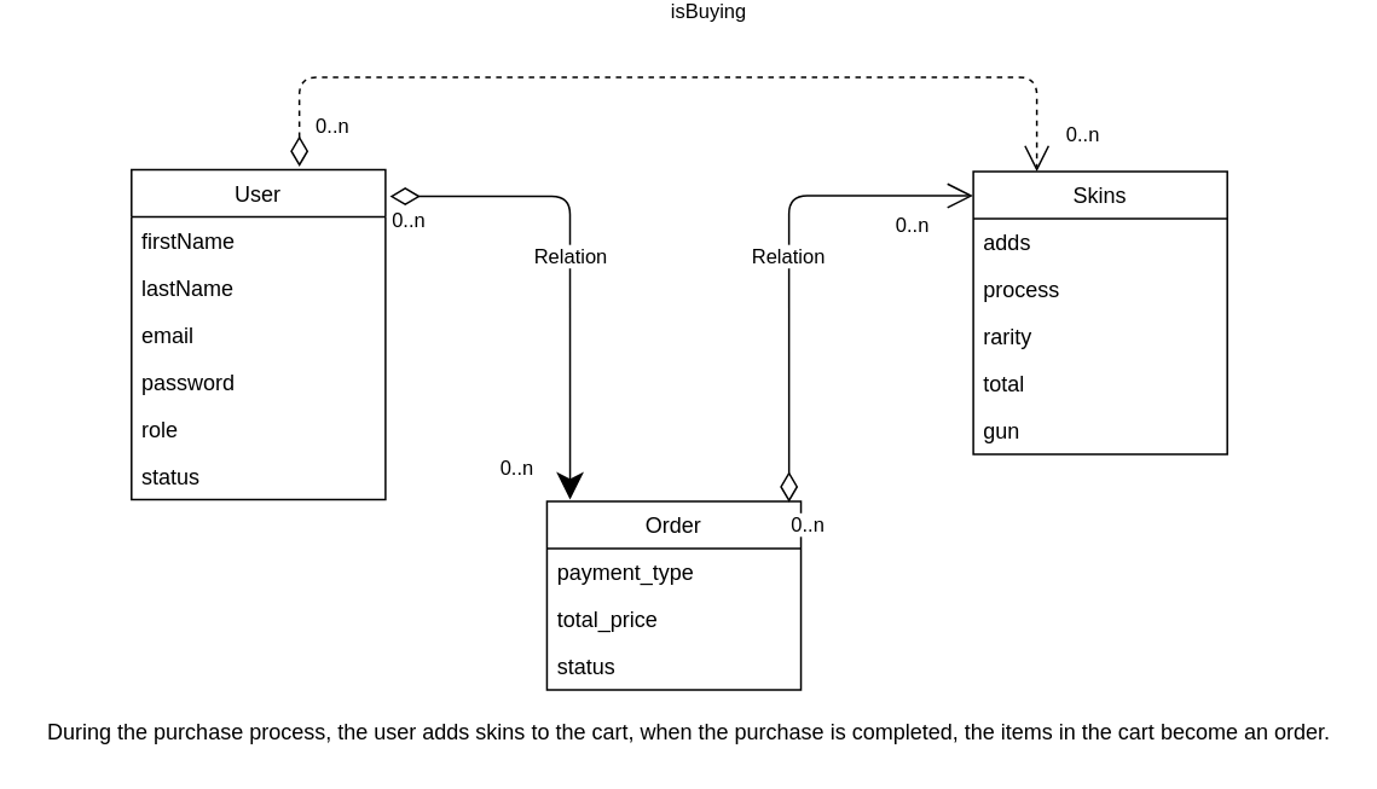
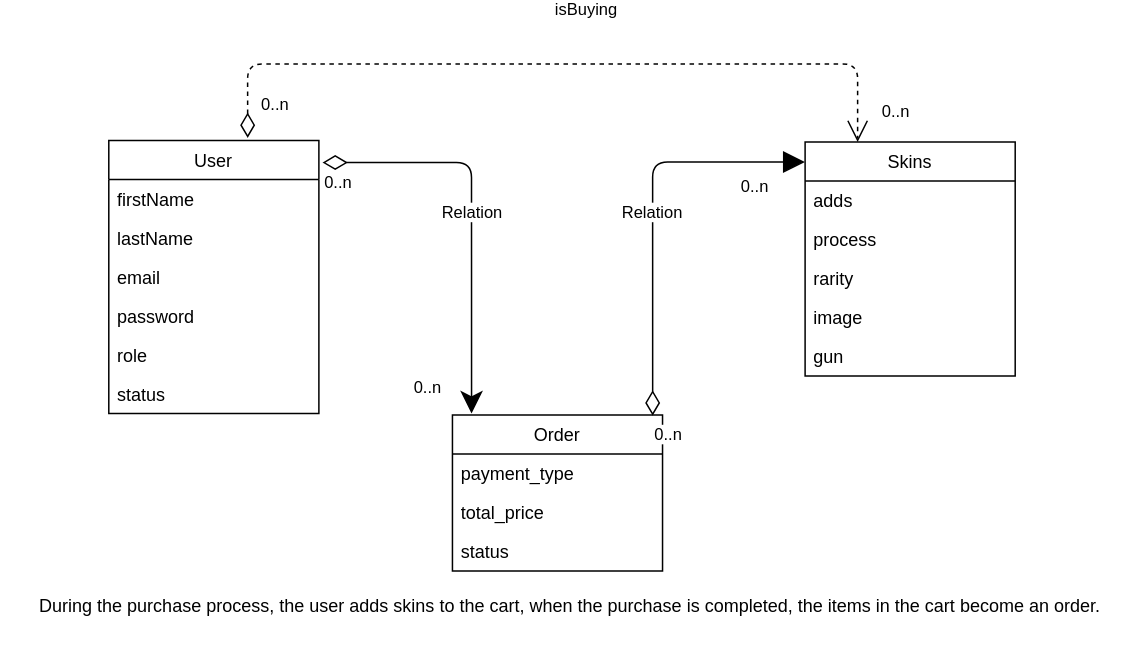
- <mxCell id="25" value="Relation" style="endArrow=open;html=1;endSize=12;startArrow=diamondThin;startSize=14;startFill=0;edgeStyle=orthogonalEdgeStyle;exitX=0.953;exitY=0.004;exitDx=0;exitDy=0;exitPerimeter=0;entryX=-0.001;entryY=0.086;entryDx=0;entryDy=0;entryPerimeter=0;" edge="1" parent="1" source="18" target="9"><mxGeometry relative="1" as="geometry"><mxPoint x="334" y="248" as="sourcePoint" /><mxPoint x="494" y="159" as="targetPoint" /></mxGeometry></mxCell>
+ <mxCell id="25" value="Relation" style="endArrow=block;html=1;endSize=12;startArrow=diamondThin;startSize=14;startFill=0;edgeStyle=orthogonalEdgeStyle;exitX=0.953;exitY=0.004;exitDx=0;exitDy=0;exitPerimeter=0;entryX=-0.001;entryY=0.086;entryDx=0;entryDy=0;entryPerimeter=0;" edge="1" parent="1" source="18" target="9"><mxGeometry relative="1" as="geometry"><mxPoint x="334" y="248" as="sourcePoint" /><mxPoint x="494" y="159" as="targetPoint" /></mxGeometry></mxCell>
- <mxCell id="13" value="total" style="text;strokeColor=none;fillColor=none;align=left;verticalAlign=top;spacingLeft=4;spacingRight=4;overflow=hidden;rotatable=0;points=[[0,0.5],[1,0.5]];portConstraint=eastwest;" parent="9" vertex="1"><mxGeometry y="104" width="140" height="26" as="geometry" /></mxCell>
+ <mxCell id="13" value="image" style="text;strokeColor=none;fillColor=none;align=left;verticalAlign=top;spacingLeft=4;spacingRight=4;overflow=hidden;rotatable=0;points=[[0,0.5],[1,0.5]];portConstraint=eastwest;" parent="9" vertex="1"><mxGeometry y="104" width="140" height="26" as="geometry" /></mxCell>
